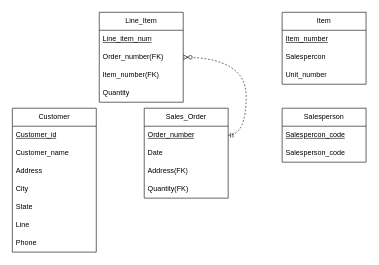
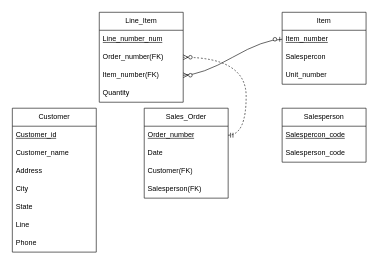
- <mxCell id="20" value="&lt;u&gt;Line_item_num&lt;/u&gt;" style="text;strokeColor=none;fillColor=none;align=left;verticalAlign=middle;spacingLeft=4;spacingRight=4;overflow=hidden;points=[[0,0.5],[1,0.5]];portConstraint=eastwest;rotatable=0;whiteSpace=wrap;html=1;" vertex="1" parent="19"><mxGeometry y="30" width="140" height="30" as="geometry" /></mxCell>
+ <mxCell id="20" value="&lt;u&gt;Line_number_num&lt;/u&gt;" style="text;strokeColor=none;fillColor=none;align=left;verticalAlign=middle;spacingLeft=4;spacingRight=4;overflow=hidden;points=[[0,0.5],[1,0.5]];portConstraint=eastwest;rotatable=0;whiteSpace=wrap;html=1;" vertex="1" parent="19"><mxGeometry y="30" width="140" height="30" as="geometry" /></mxCell>
+ <mxCell id="27" value="" style="edgeStyle=entityRelationEdgeStyle;fontSize=12;html=1;endArrow=ERzeroToMany;startArrow=ERzeroToOne;rounded=0;curved=1;" edge="1" parent="1" source="16" target="22"><mxGeometry width="100" height="100" relative="1" as="geometry"><mxPoint x="480" y="235" as="sourcePoint" /><mxPoint x="435" y="160" as="targetPoint" /><Array as="points"><mxPoint x="425" y="170" /><mxPoint x="495" y="310" /></Array></mxGeometry></mxCell>
- <mxCell id="13" value="Address(FK)" style="text;strokeColor=none;fillColor=none;align=left;verticalAlign=middle;spacingLeft=4;spacingRight=4;overflow=hidden;points=[[0,0.5],[1,0.5]];portConstraint=eastwest;rotatable=0;whiteSpace=wrap;html=1;" vertex="1" parent="10"><mxGeometry y="90" width="140" height="30" as="geometry" /></mxCell>
+ <mxCell id="13" value="Customer(FK)" style="text;strokeColor=none;fillColor=none;align=left;verticalAlign=middle;spacingLeft=4;spacingRight=4;overflow=hidden;points=[[0,0.5],[1,0.5]];portConstraint=eastwest;rotatable=0;whiteSpace=wrap;html=1;" vertex="1" parent="10"><mxGeometry y="90" width="140" height="30" as="geometry" /></mxCell>
- <mxCell id="14" value="Quantity(FK)" style="text;strokeColor=none;fillColor=none;align=left;verticalAlign=middle;spacingLeft=4;spacingRight=4;overflow=hidden;points=[[0,0.5],[1,0.5]];portConstraint=eastwest;rotatable=0;whiteSpace=wrap;html=1;" vertex="1" parent="10"><mxGeometry y="120" width="140" height="30" as="geometry" /></mxCell>
+ <mxCell id="14" value="Salesperson(FK)" style="text;strokeColor=none;fillColor=none;align=left;verticalAlign=middle;spacingLeft=4;spacingRight=4;overflow=hidden;points=[[0,0.5],[1,0.5]];portConstraint=eastwest;rotatable=0;whiteSpace=wrap;html=1;" vertex="1" parent="10"><mxGeometry y="120" width="140" height="30" as="geometry" /></mxCell>
